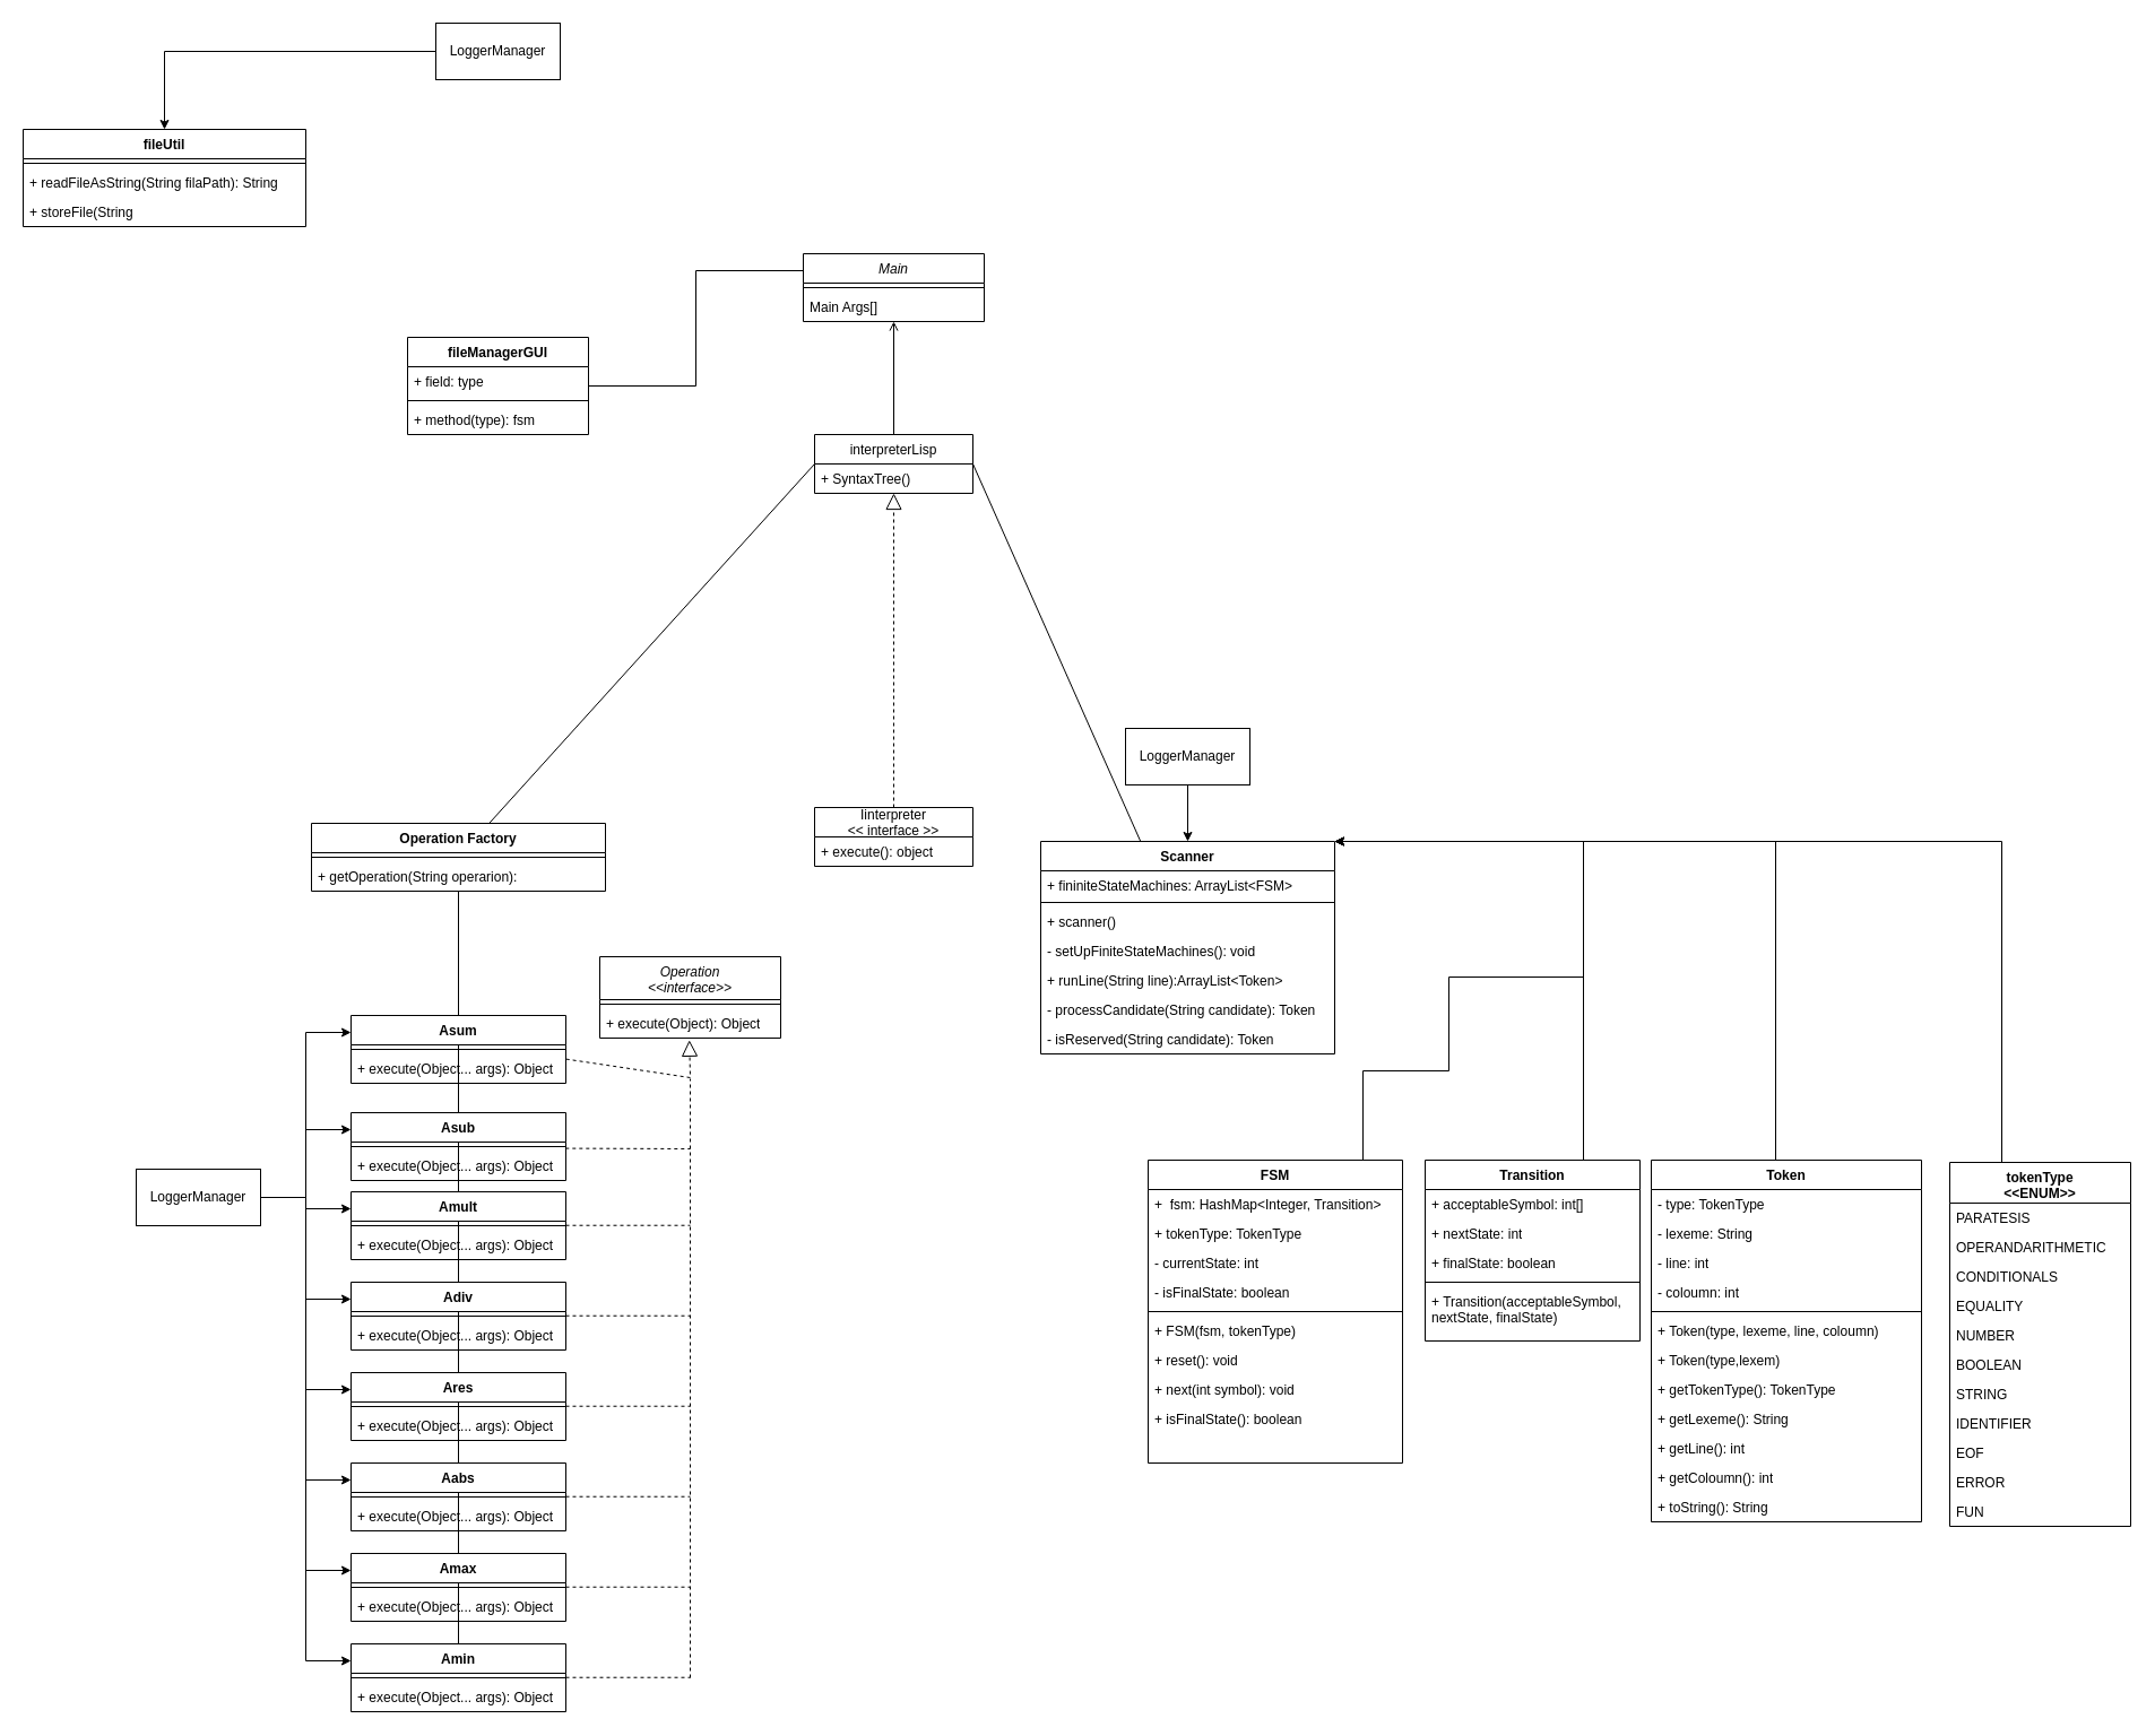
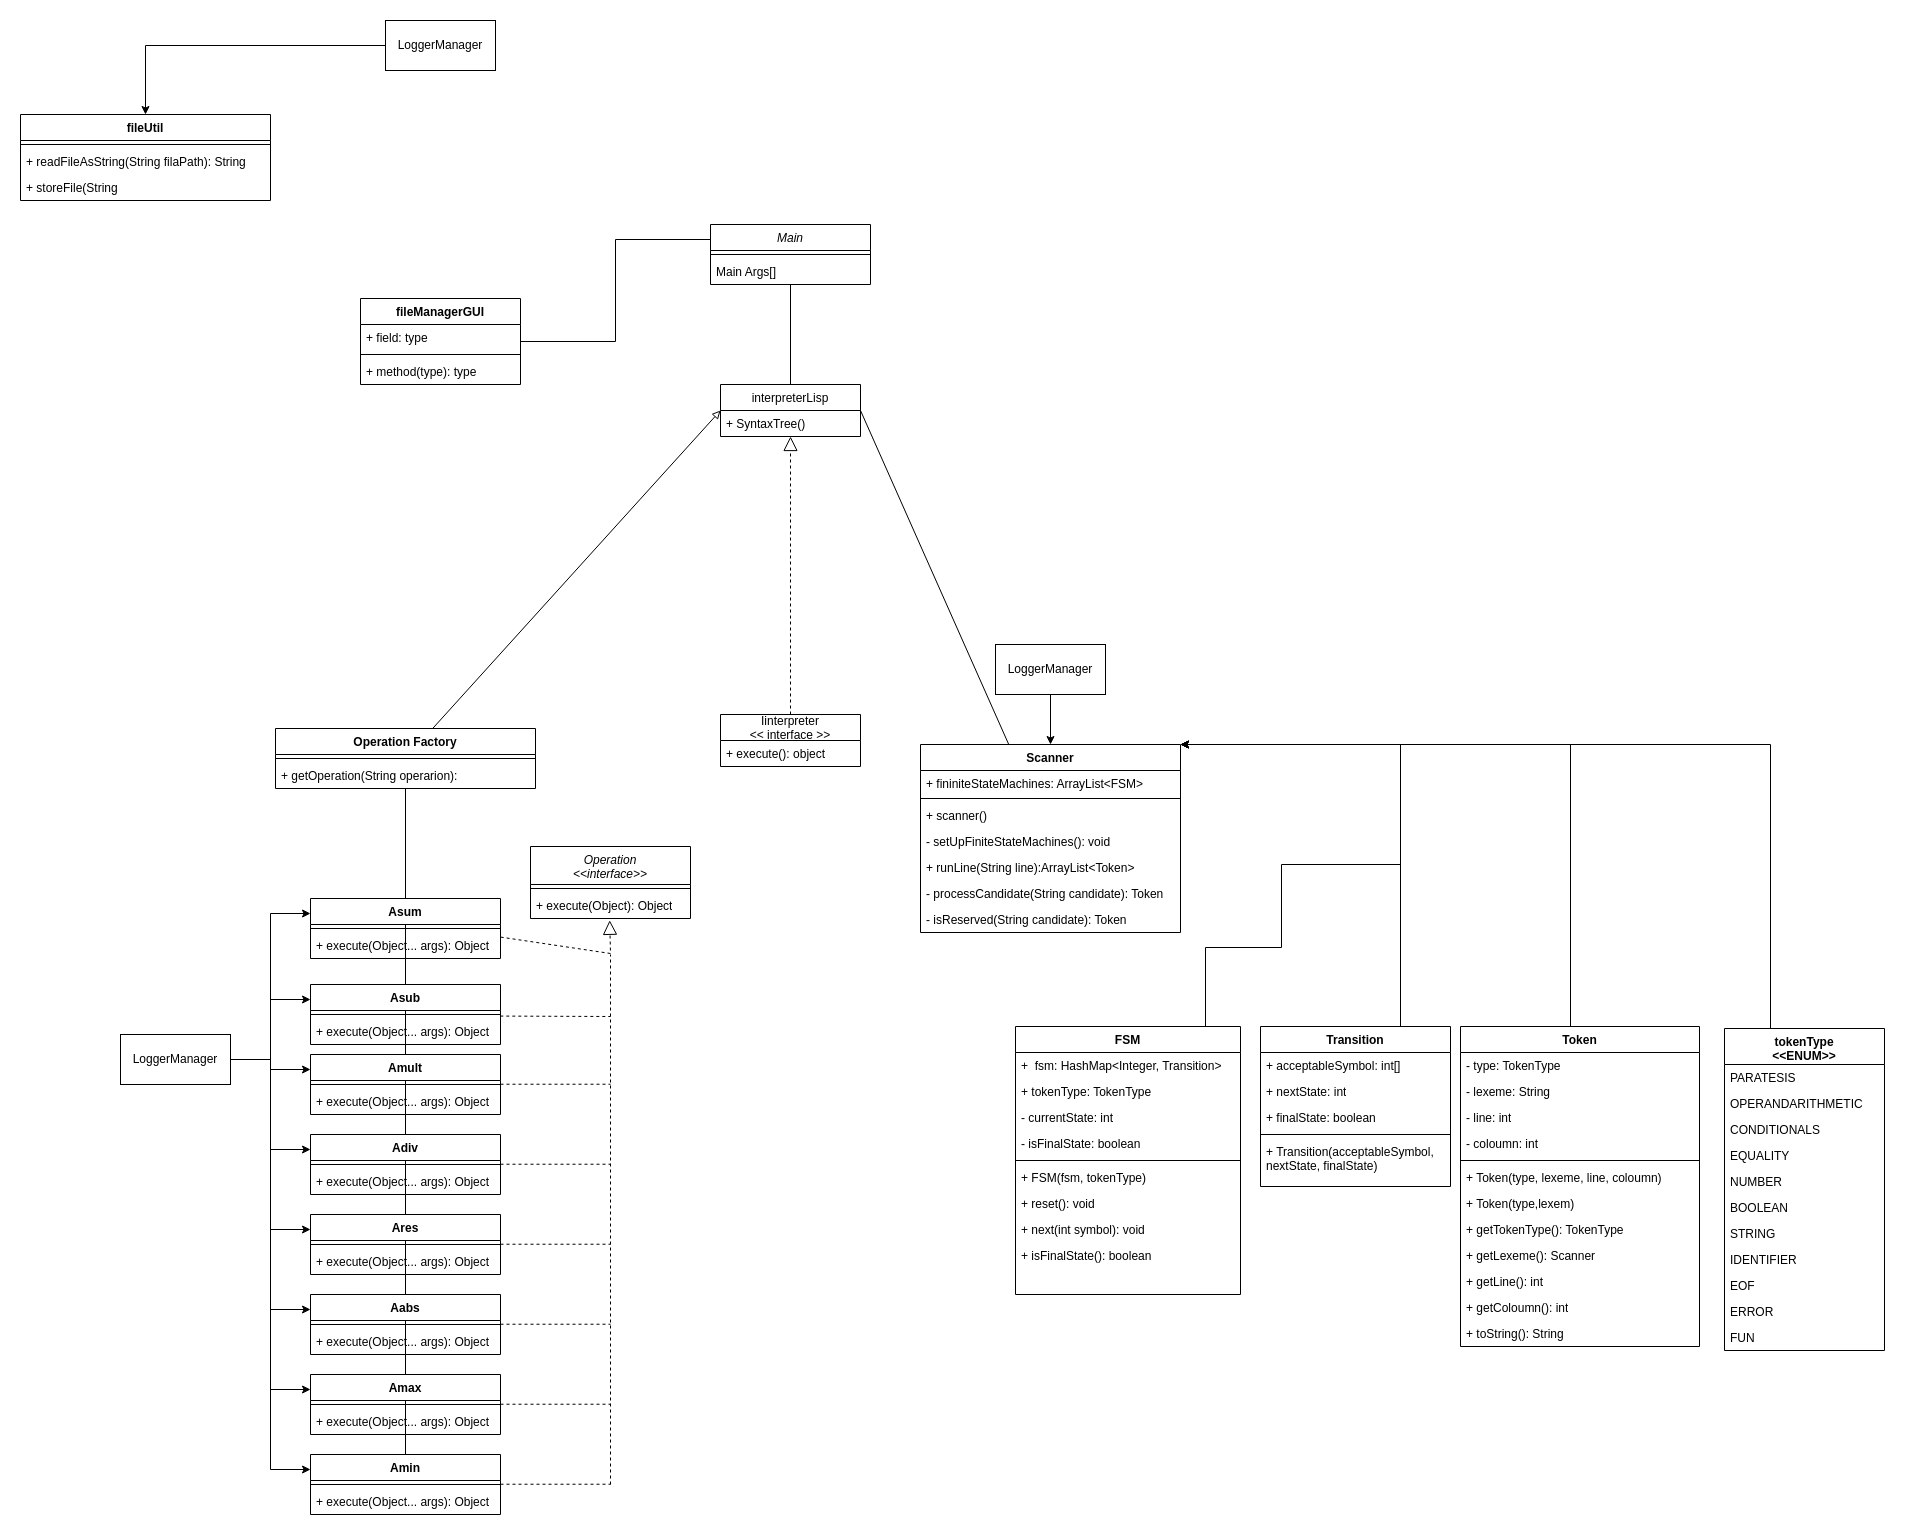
- <mxCell id="55" style="edgeStyle=none;html=1;endArrow=open;endFill=0;" parent="1" source="56" target="5" edge="1"><mxGeometry relative="1" as="geometry" /></mxCell>
+ <mxCell id="55" style="edgeStyle=none;html=1;endArrow=none;endFill=0;" parent="1" source="56" target="5" edge="1"><mxGeometry relative="1" as="geometry" /></mxCell>
- <mxCell id="98" value="+ method(type): fsm" style="text;strokeColor=none;fillColor=none;align=left;verticalAlign=top;spacingLeft=4;spacingRight=4;overflow=hidden;rotatable=0;points=[[0,0.5],[1,0.5]];portConstraint=eastwest;whiteSpace=wrap;html=1;" parent="95" vertex="1"><mxGeometry y="60" width="160" height="26" as="geometry" /></mxCell>
+ <mxCell id="98" value="+ method(type): type" style="text;strokeColor=none;fillColor=none;align=left;verticalAlign=top;spacingLeft=4;spacingRight=4;overflow=hidden;rotatable=0;points=[[0,0.5],[1,0.5]];portConstraint=eastwest;whiteSpace=wrap;html=1;" parent="95" vertex="1"><mxGeometry y="60" width="160" height="26" as="geometry" /></mxCell>
- <mxCell id="6" style="edgeStyle=none;html=1;entryX=0;entryY=0.5;entryDx=0;entryDy=0;endArrow=none;endFill=0;" parent="1" source="7" target="56" edge="1"><mxGeometry relative="1" as="geometry" /></mxCell>
+ <mxCell id="6" style="edgeStyle=none;html=1;entryX=0;entryY=0.5;entryDx=0;entryDy=0;endArrow=block;endFill=0;" parent="1" source="7" target="56" edge="1"><mxGeometry relative="1" as="geometry" /></mxCell>
- <mxCell id="90" value="+ getLexeme(): String" style="text;strokeColor=none;fillColor=none;align=left;verticalAlign=top;spacingLeft=4;spacingRight=4;overflow=hidden;rotatable=0;points=[[0,0.5],[1,0.5]];portConstraint=eastwest;whiteSpace=wrap;html=1;" parent="81" vertex="1"><mxGeometry y="216" width="239" height="26" as="geometry" /></mxCell>
+ <mxCell id="90" value="+ getLexeme(): Scanner" style="text;strokeColor=none;fillColor=none;align=left;verticalAlign=top;spacingLeft=4;spacingRight=4;overflow=hidden;rotatable=0;points=[[0,0.5],[1,0.5]];portConstraint=eastwest;whiteSpace=wrap;html=1;" parent="81" vertex="1"><mxGeometry y="216" width="239" height="26" as="geometry" /></mxCell>
